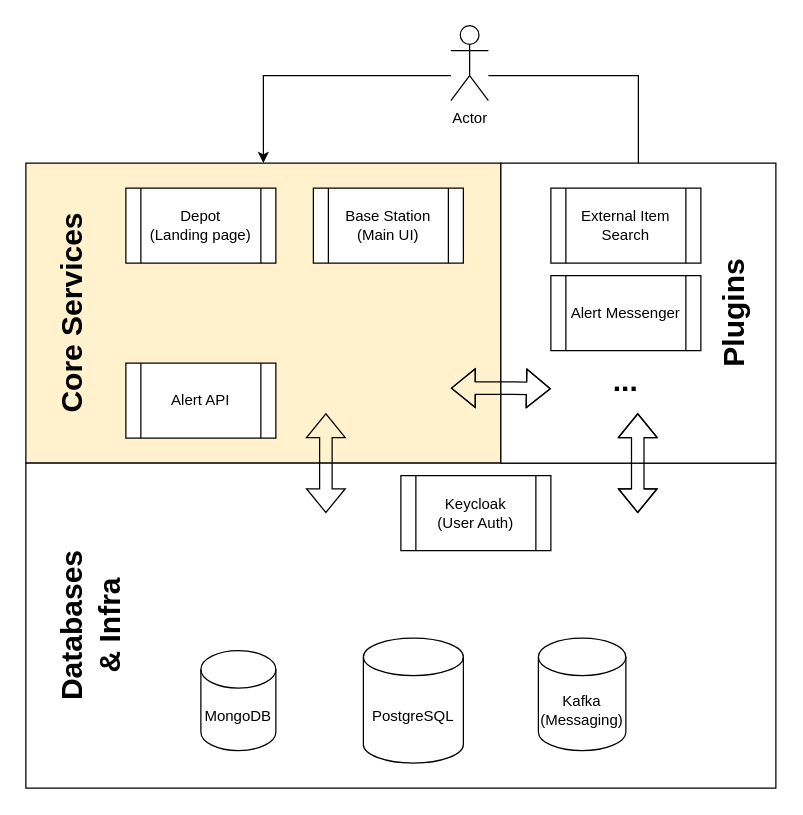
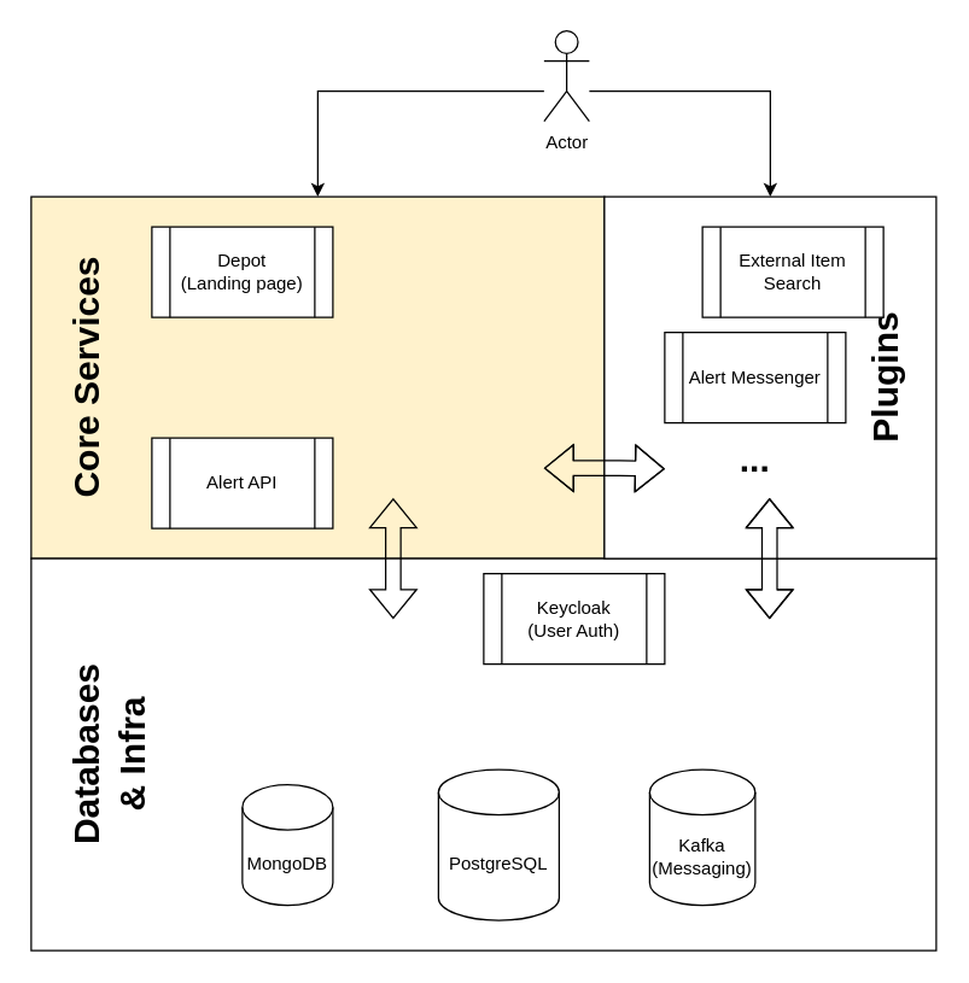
- <mxCell id="4" style="edgeStyle=orthogonalEdgeStyle;rounded=0;orthogonalLoop=1;jettySize=auto;html=1;endArrow=none;" edge="1" parent="1" source="5" target="14"><mxGeometry relative="1" as="geometry"><Array as="points"><mxPoint x="510" y="60" /></Array></mxGeometry></mxCell>
+ <mxCell id="4" style="edgeStyle=orthogonalEdgeStyle;rounded=0;orthogonalLoop=1;jettySize=auto;html=1;" edge="1" parent="1" source="5" target="14"><mxGeometry relative="1" as="geometry"><Array as="points"><mxPoint x="510" y="60" /></Array></mxGeometry></mxCell>
- <mxCell id="8" value="Base Station&lt;div&gt;(Main UI)&lt;/div&gt;" style="shape=process;whiteSpace=wrap;html=1;backgroundOutline=1;" vertex="1" parent="1"><mxGeometry x="250" y="150" width="120" height="60" as="geometry" /></mxCell>
- <mxCell id="15" value="External Item Search" style="shape=process;whiteSpace=wrap;html=1;backgroundOutline=1;" vertex="1" parent="1"><mxGeometry x="440" y="150" width="120" height="60" as="geometry" /></mxCell>
+ <mxCell id="15" value="External Item Search" style="shape=process;whiteSpace=wrap;html=1;backgroundOutline=1;" vertex="1" parent="1"><mxGeometry x="465" y="150" width="120" height="60" as="geometry" /></mxCell>
